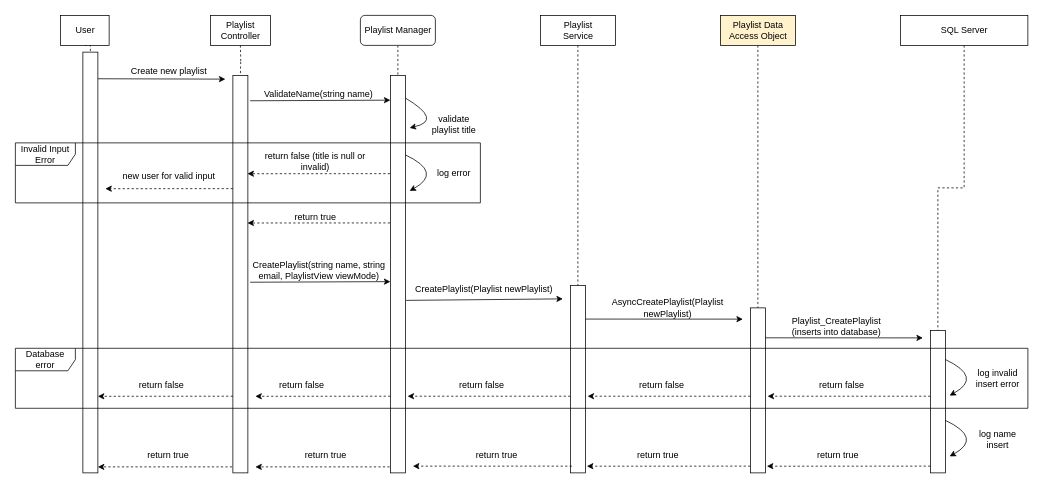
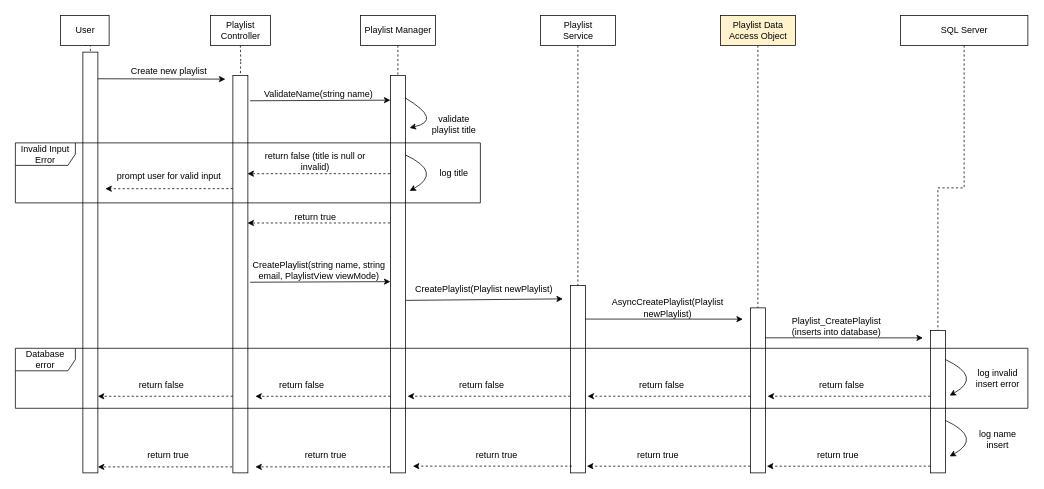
- <mxCell id="5" value="Playlist Manager" style="html=1;rounded=1;" parent="1" vertex="1"><mxGeometry x="480" y="20" width="100" height="40" as="geometry" /></mxCell>
+ <mxCell id="5" value="Playlist Manager" style="html=1;" parent="1" vertex="1"><mxGeometry x="480" y="20" width="100" height="40" as="geometry" /></mxCell>
- <mxCell id="50" value="log error" style="text;html=1;strokeColor=none;fillColor=none;align=center;verticalAlign=middle;whiteSpace=wrap;rounded=0;" vertex="1" parent="1"><mxGeometry x="575" y="224.76" width="60" height="10.48" as="geometry" /></mxCell>
+ <mxCell id="50" value="log title" style="text;html=1;strokeColor=none;fillColor=none;align=center;verticalAlign=middle;whiteSpace=wrap;rounded=0;" vertex="1" parent="1"><mxGeometry x="575" y="224.76" width="60" height="10.48" as="geometry" /></mxCell>
- <mxCell id="43" value="new user for valid input" style="text;html=1;strokeColor=none;fillColor=none;align=center;verticalAlign=middle;whiteSpace=wrap;rounded=0;" vertex="1" parent="1"><mxGeometry x="150" y="220" width="150" height="30" as="geometry" /></mxCell>
+ <mxCell id="43" value="prompt user for valid input" style="text;html=1;strokeColor=none;fillColor=none;align=center;verticalAlign=middle;whiteSpace=wrap;rounded=0;" vertex="1" parent="1"><mxGeometry x="150" y="220" width="150" height="30" as="geometry" /></mxCell>
